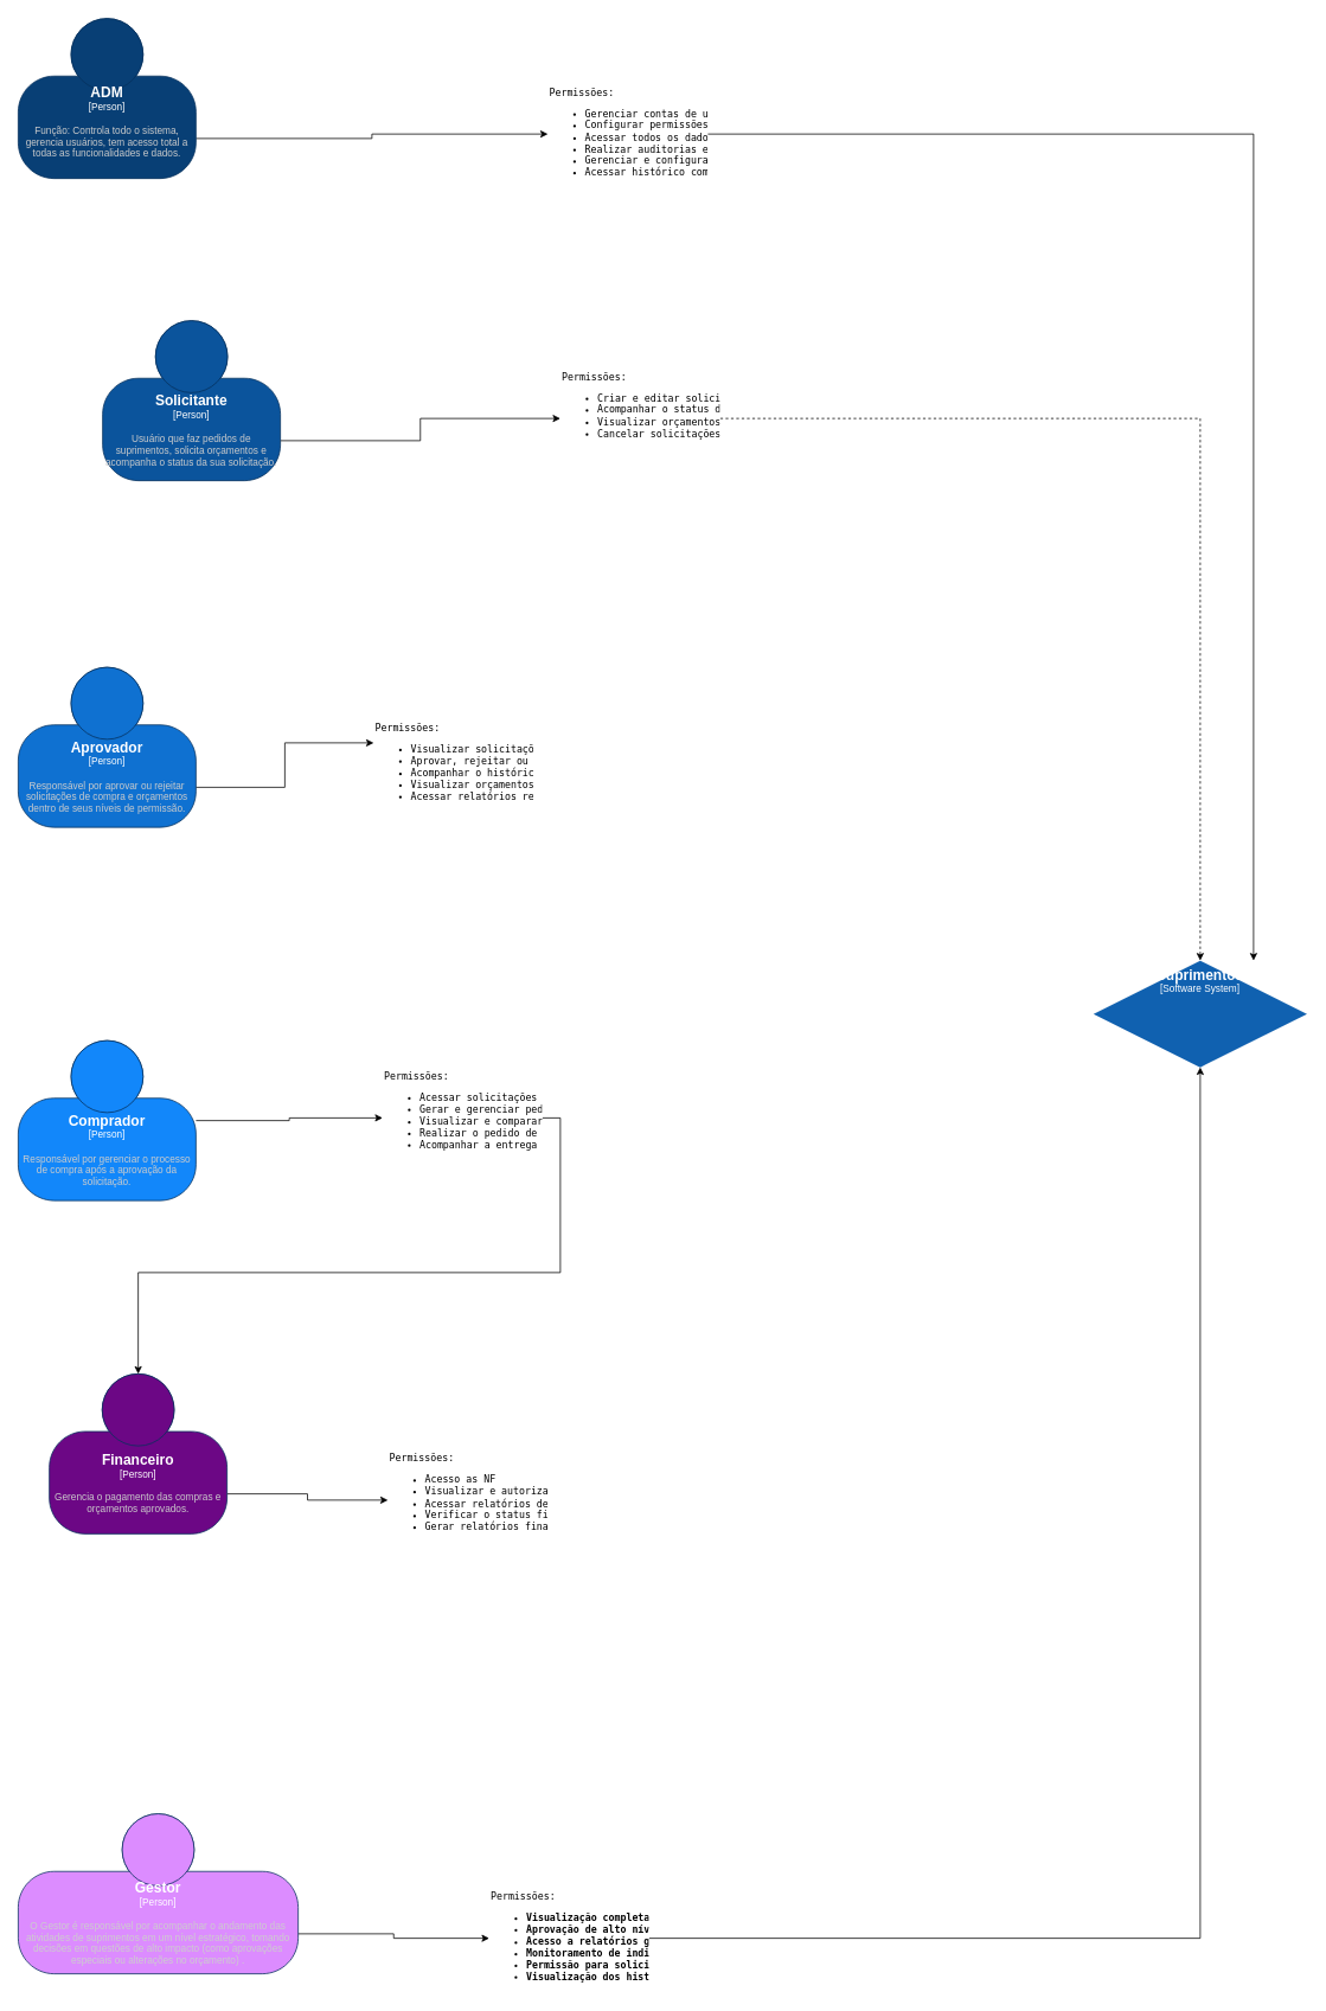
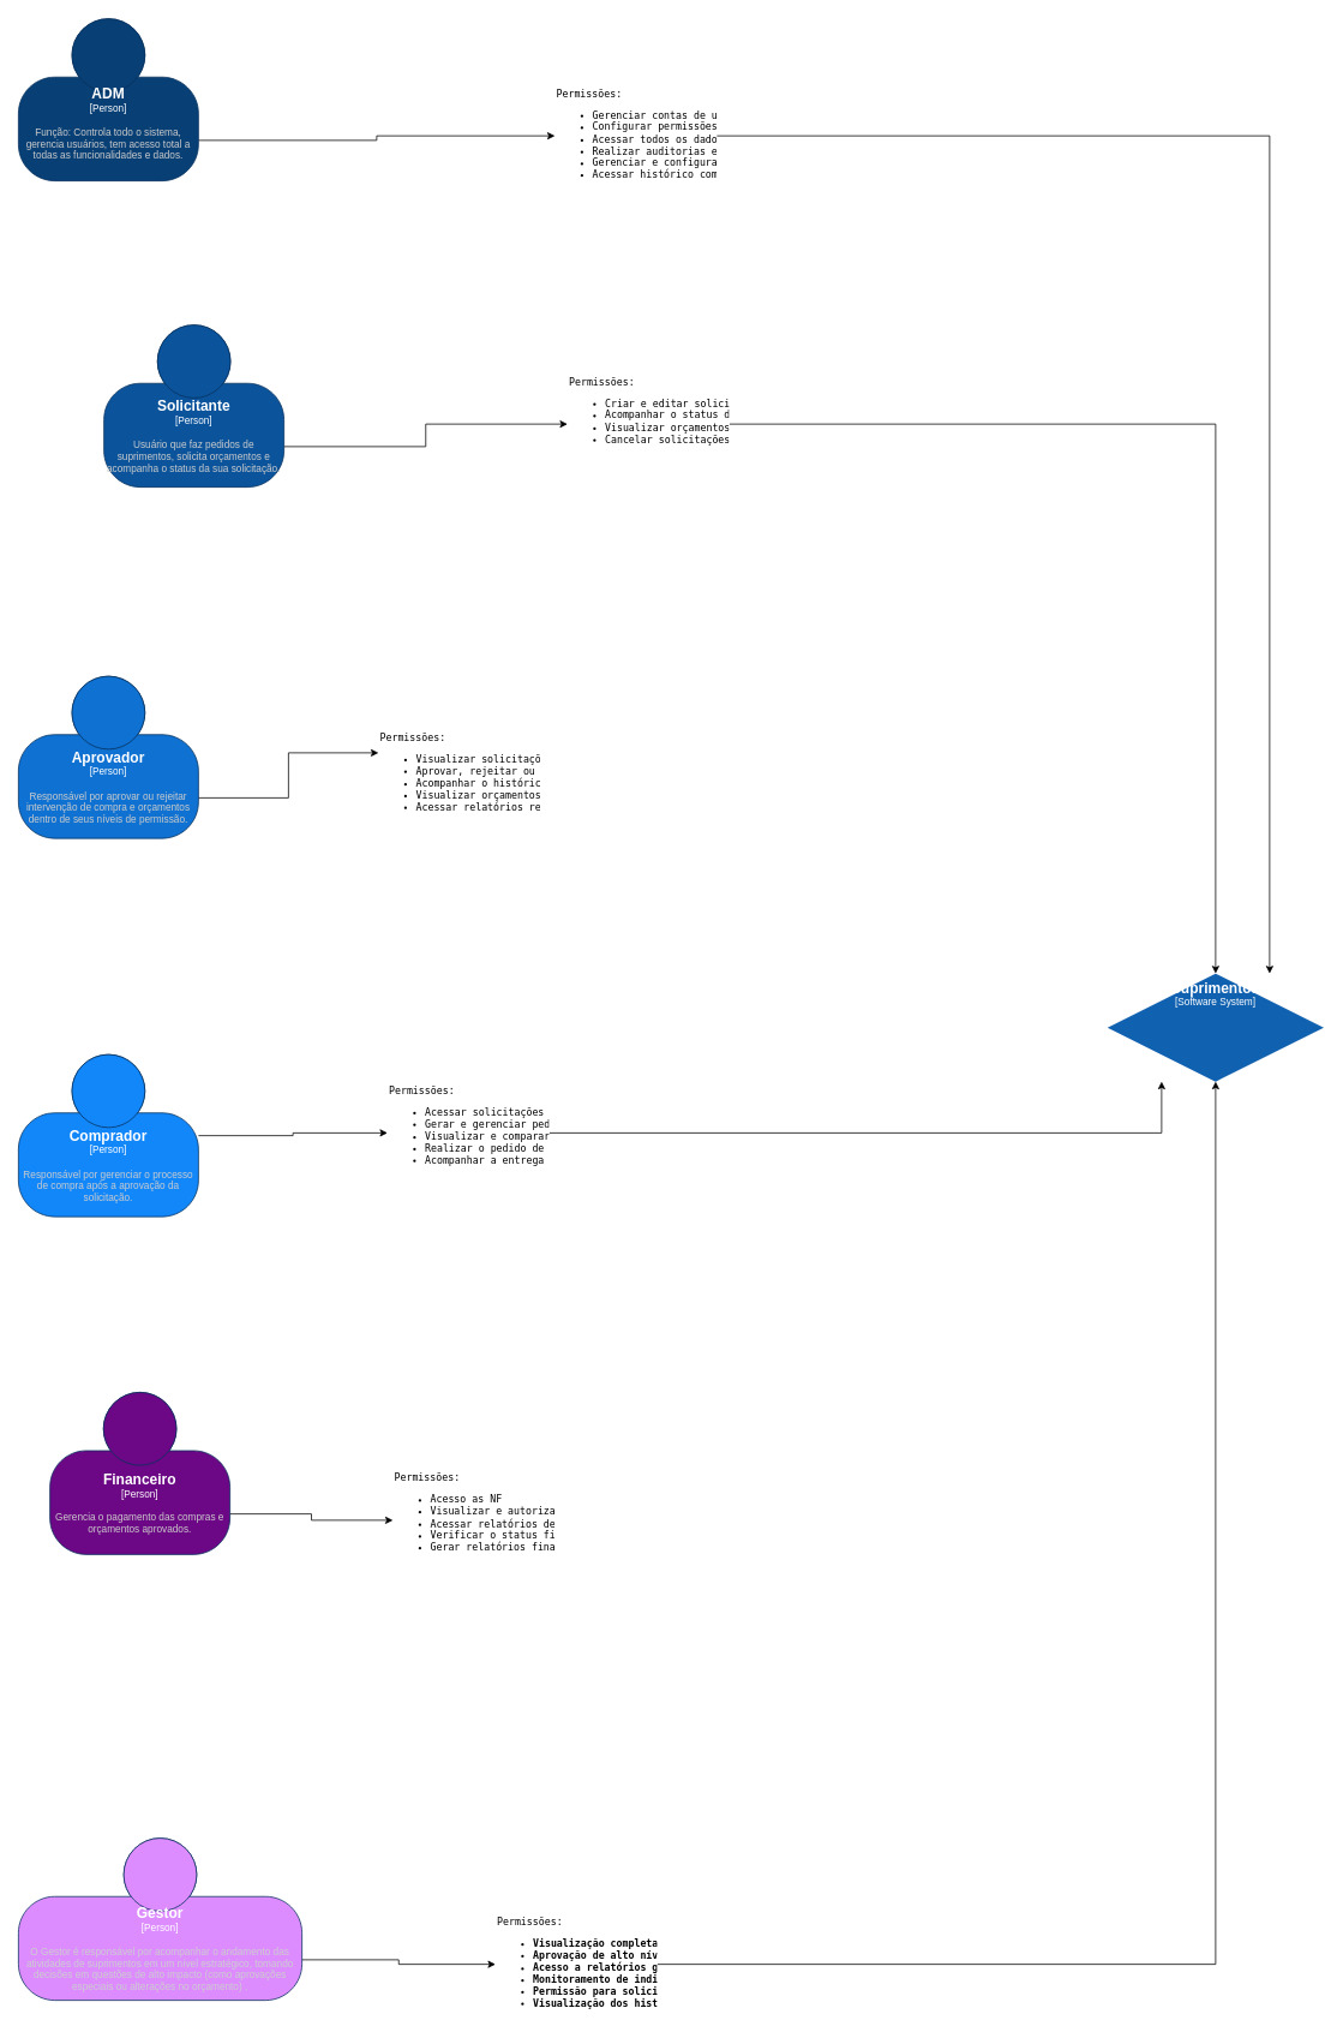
- <mxCell id="21" style="edgeStyle=orthogonalEdgeStyle;rounded=0;orthogonalLoop=1;jettySize=auto;html=1;exitX=1;exitY=0.5;exitDx=0;exitDy=0;entryX=0.5;entryY=0;entryDx=0;entryDy=0;entryPerimeter=0;fontFamily=Helvetica;fontSize=11;fontColor=default;resizable=0;dashed=1;" edge="1" parent="1" source="7" target="20"><mxGeometry relative="1" as="geometry" /></mxCell>
+ <mxCell id="21" style="edgeStyle=orthogonalEdgeStyle;rounded=0;orthogonalLoop=1;jettySize=auto;html=1;exitX=1;exitY=0.5;exitDx=0;exitDy=0;entryX=0.5;entryY=0;entryDx=0;entryDy=0;entryPerimeter=0;fontFamily=Helvetica;fontSize=11;fontColor=default;resizable=0;" edge="1" parent="1" source="7" target="20"><mxGeometry relative="1" as="geometry" /></mxCell>
- <mxCell id="9" value="&lt;font style=&quot;font-size: 16px&quot;&gt;&lt;b&gt;Aprovador&lt;/b&gt;&lt;/font&gt;&lt;div&gt;[Person]&lt;/div&gt;&lt;br&gt;&lt;div&gt;&lt;font style=&quot;font-size: 11px&quot;&gt;&lt;font color=&quot;#cccccc&quot;&gt;Responsável por aprovar ou rejeitar solicitações de compra e orçamentos dentro de seus níveis de permissão.&lt;/font&gt;&lt;/div&gt;" style="html=1;fontSize=11;dashed=0;whiteSpace=wrap;fillColor=#0F71D1;strokeColor=#06315C;fontColor=#ffffff;shape=mxgraph.c4.person2;align=center;metaEdit=1;points=[[0.5,0,0],[1,0.5,0],[1,0.75,0],[0.75,1,0],[0.5,1,0],[0.25,1,0],[0,0.75,0],[0,0.5,0]];resizable=0;flipV=0;" parent="1" vertex="1"><mxGeometry x="20" y="750" width="200" height="180" as="geometry" /></mxCell>
+ <mxCell id="9" value="&lt;font style=&quot;font-size: 16px&quot;&gt;&lt;b&gt;Aprovador&lt;/b&gt;&lt;/font&gt;&lt;div&gt;[Person]&lt;/div&gt;&lt;br&gt;&lt;div&gt;&lt;font style=&quot;font-size: 11px&quot;&gt;&lt;font color=&quot;#cccccc&quot;&gt;Responsável por aprovar ou rejeitar intervenção de compra e orçamentos dentro de seus níveis de permissão.&lt;/font&gt;&lt;/div&gt;" style="html=1;fontSize=11;dashed=0;whiteSpace=wrap;fillColor=#0F71D1;strokeColor=#06315C;fontColor=#ffffff;shape=mxgraph.c4.person2;align=center;metaEdit=1;points=[[0.5,0,0],[1,0.5,0],[1,0.75,0],[0.75,1,0],[0.5,1,0],[0.25,1,0],[0,0.75,0],[0,0.5,0]];resizable=0;flipV=0;" parent="1" vertex="1"><mxGeometry x="20" y="750" width="200" height="180" as="geometry" /></mxCell>
- <mxCell id="22" style="edgeStyle=orthogonalEdgeStyle;rounded=0;orthogonalLoop=1;jettySize=auto;html=1;exitX=1;exitY=0.5;exitDx=0;exitDy=0;fontFamily=Helvetica;fontSize=11;fontColor=default;resizable=0;" edge="1" parent="1" source="13" target="15"><mxGeometry relative="1" as="geometry" /></mxCell>
+ <mxCell id="22" style="edgeStyle=orthogonalEdgeStyle;rounded=0;orthogonalLoop=1;jettySize=auto;html=1;exitX=1;exitY=0.5;exitDx=0;exitDy=0;entryX=0.25;entryY=1;entryDx=0;entryDy=0;entryPerimeter=0;fontFamily=Helvetica;fontSize=11;fontColor=default;resizable=0;" edge="1" parent="1" source="13" target="20"><mxGeometry relative="1" as="geometry" /></mxCell>
